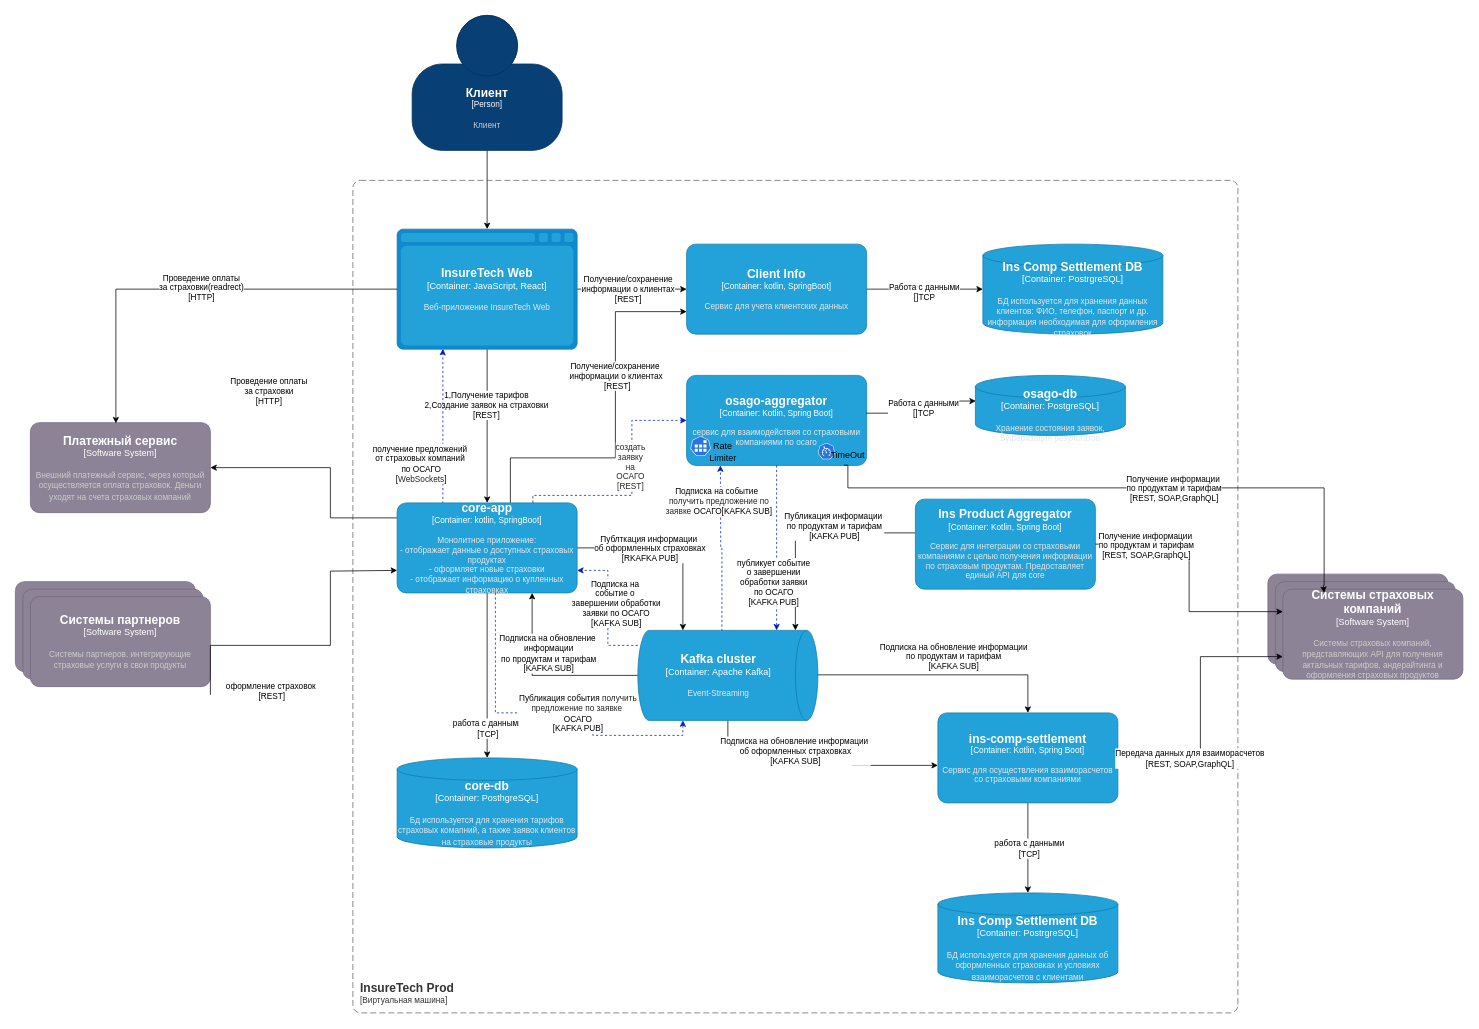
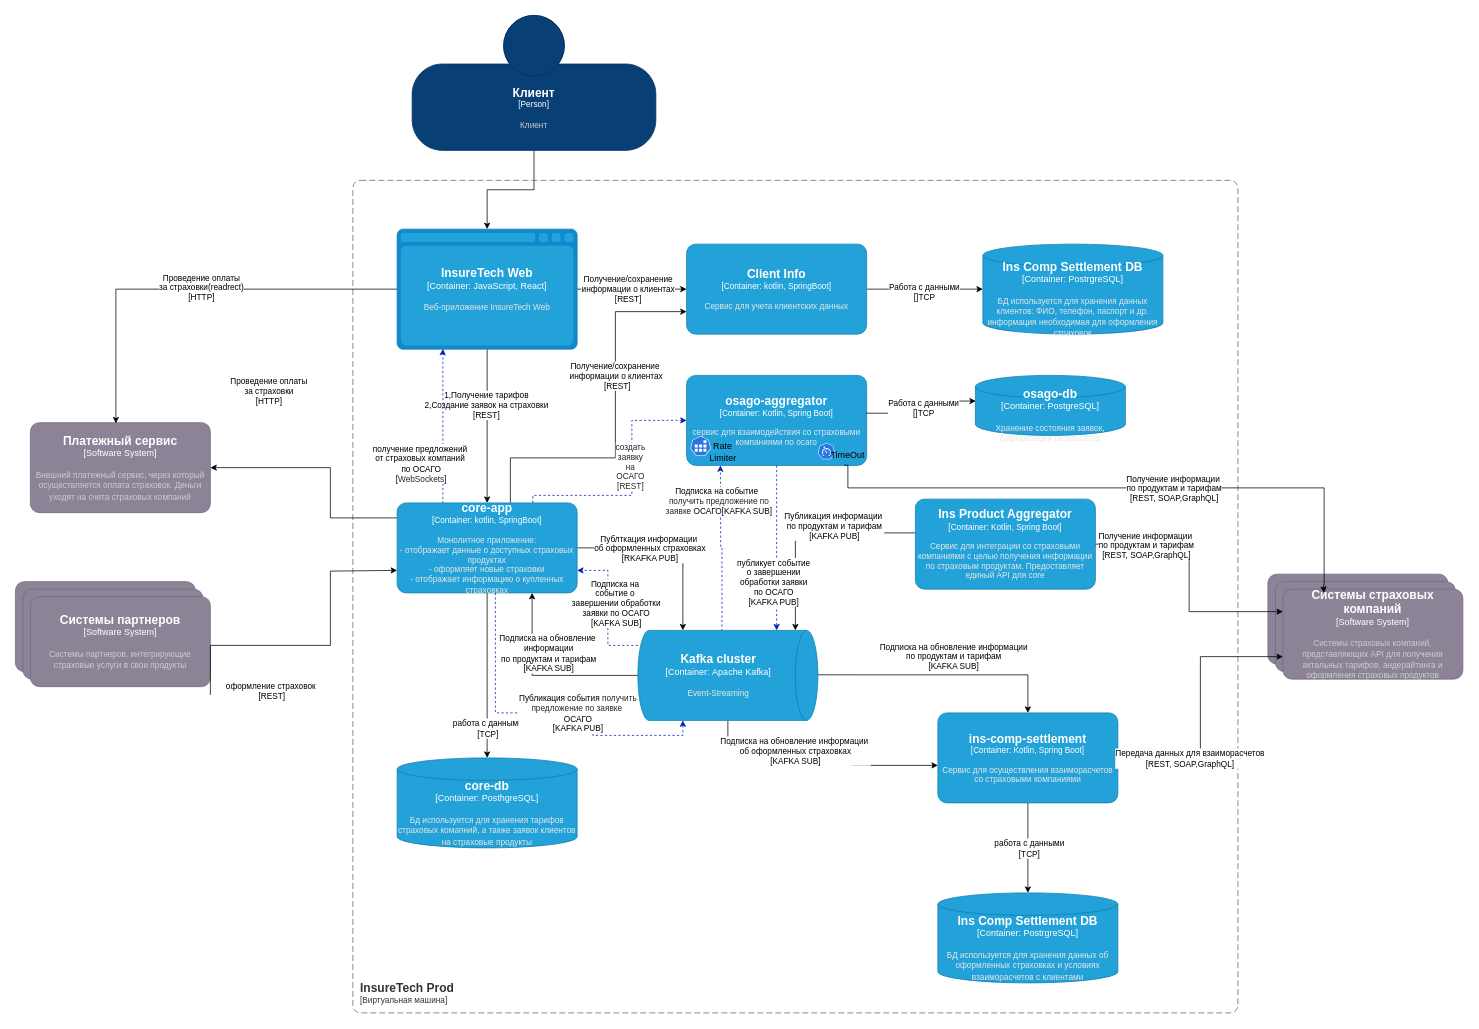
- <mxCell id="3" value="&lt;font style=&quot;font-size: 16px&quot;&gt;&lt;b&gt;Клиент&lt;/b&gt;&lt;/font&gt;&lt;div&gt;[Person]&lt;/div&gt;&lt;br&gt;&lt;div&gt;&lt;font style=&quot;font-size: 11px&quot;&gt;&lt;font color=&quot;#cccccc&quot;&gt;Клиент&lt;/font&gt;&lt;/div&gt;" style="html=1;fontSize=11;dashed=0;whiteSpace=wrap;fillColor=#083F75;strokeColor=#06315C;fontColor=#ffffff;shape=mxgraph.c4.person2;align=center;metaEdit=1;points=[[0.5,0,0],[1,0.5,0],[1,0.75,0],[0.75,1,0],[0.5,1,0],[0.25,1,0],[0,0.75,0],[0,0.5,0]];resizable=0;" parent="1" vertex="1"><mxGeometry x="549" y="20" width="200" height="180" as="geometry" /></mxCell>
+ <mxCell id="3" value="&lt;font style=&quot;font-size: 16px&quot;&gt;&lt;b&gt;Клиент&lt;/b&gt;&lt;/font&gt;&lt;div&gt;[Person]&lt;/div&gt;&lt;br&gt;&lt;div&gt;&lt;font style=&quot;font-size: 11px&quot;&gt;&lt;font color=&quot;#cccccc&quot;&gt;Клиент&lt;/font&gt;&lt;/div&gt;" style="html=1;fontSize=11;dashed=0;whiteSpace=wrap;fillColor=#083F75;strokeColor=#06315C;fontColor=#ffffff;shape=mxgraph.c4.person2;align=center;metaEdit=1;points=[[0.5,0,0],[1,0.5,0],[1,0.75,0],[0.75,1,0],[0.5,1,0],[0.25,1,0],[0,0.75,0],[0,0.5,0]];resizable=0;" parent="1" vertex="1"><mxGeometry x="549" y="20" width="325" height="180" as="geometry" /></mxCell>
